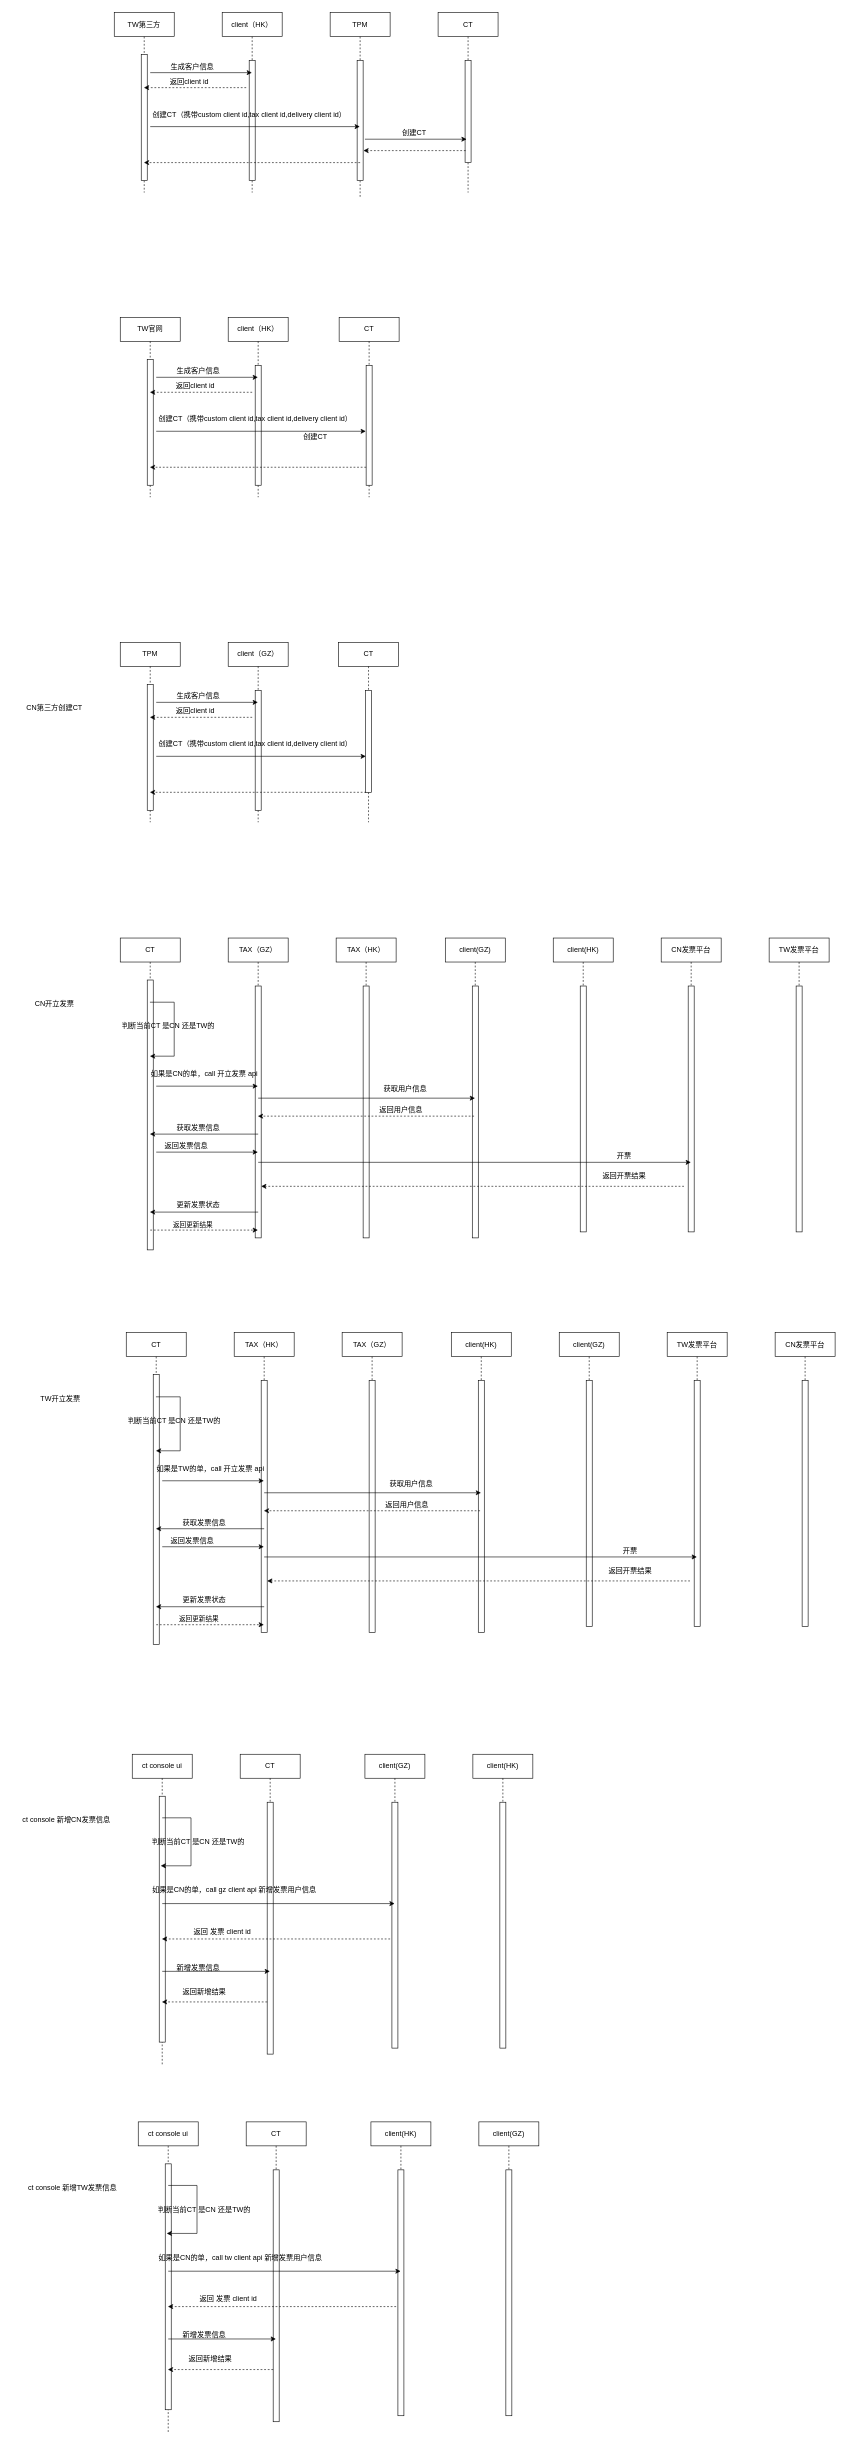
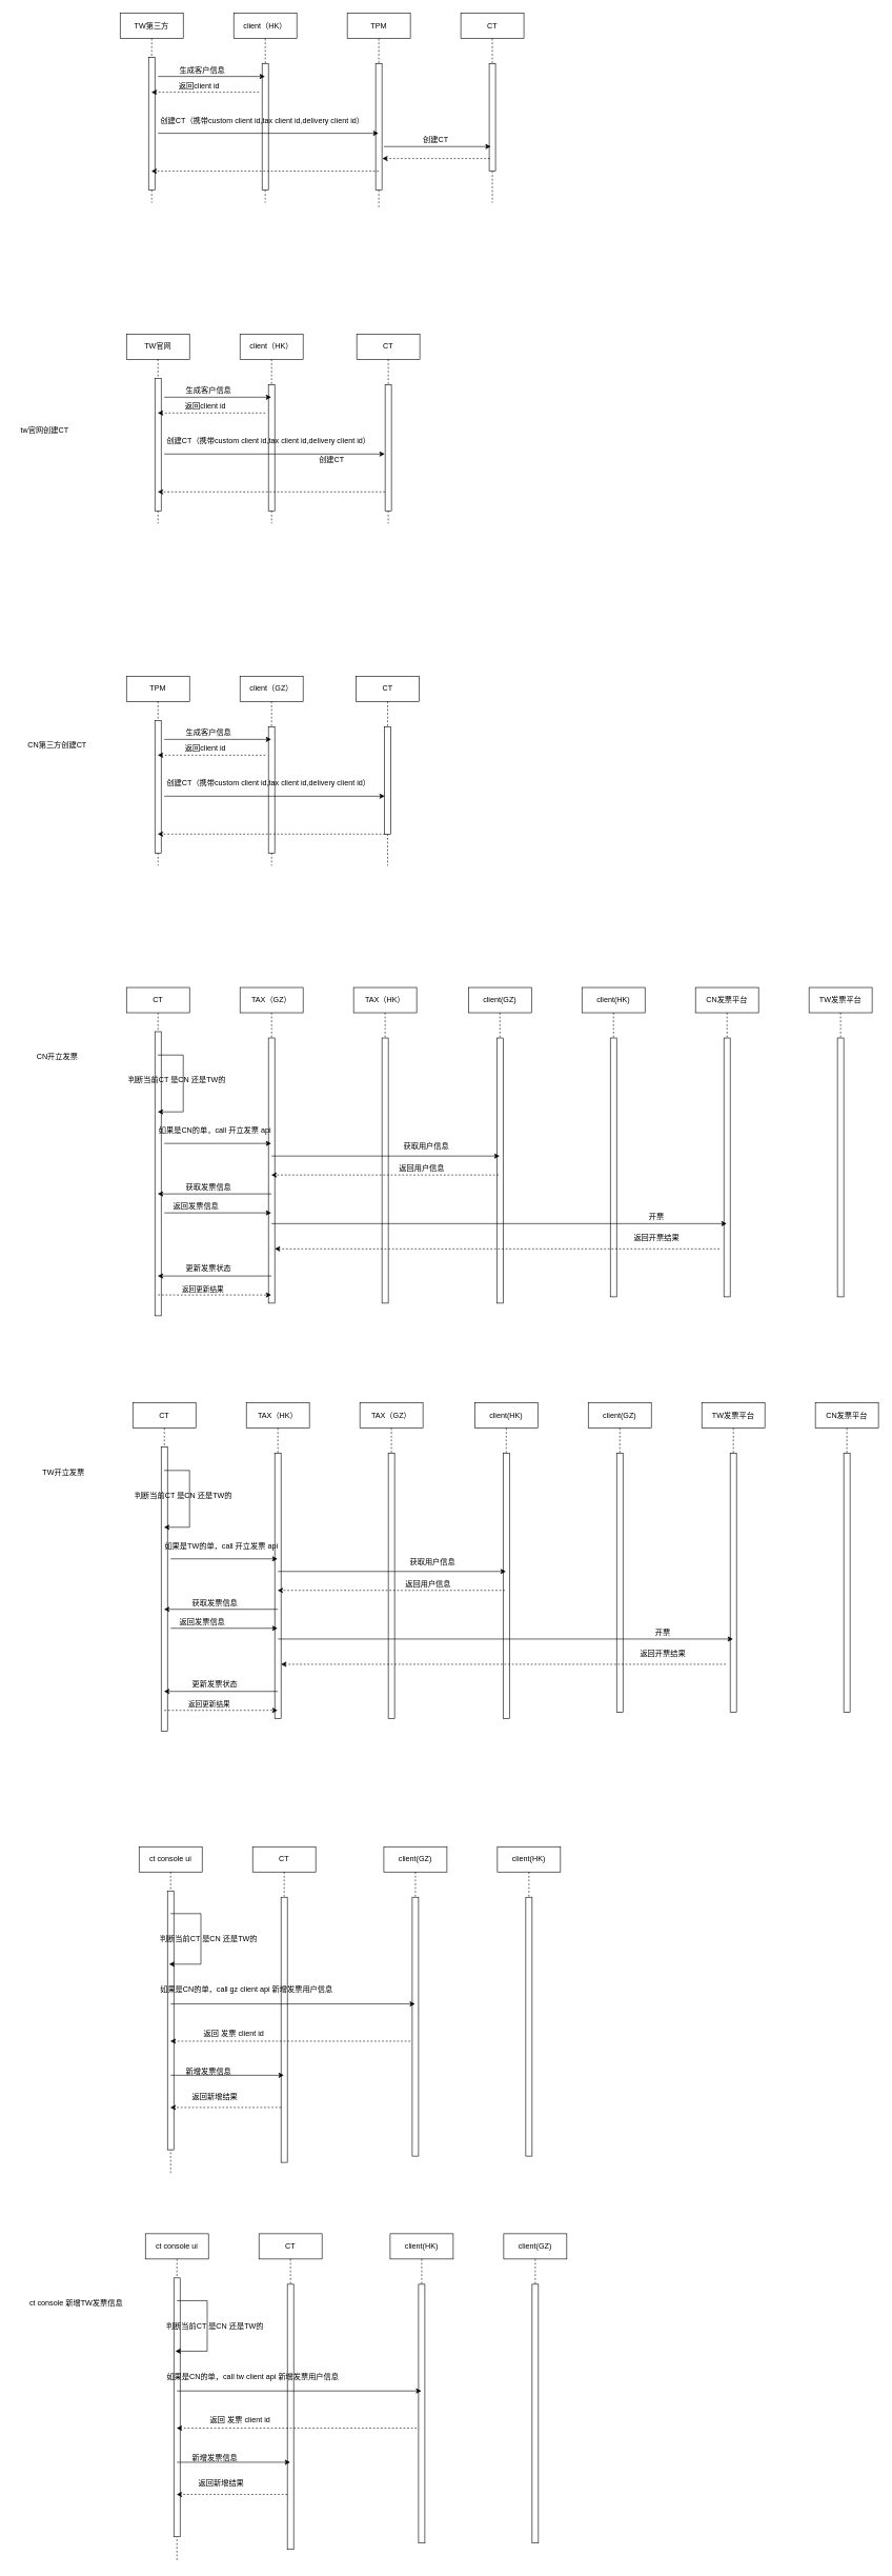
+ <mxCell id="34" value="tw官网创建CT" style="text;html=1;align=center;verticalAlign=middle;resizable=0;points=[];autosize=1;strokeColor=none;fillColor=none;" vertex="1" parent="1"><mxGeometry x="20" y="665" width="100" height="30" as="geometry" /></mxCell>
- <mxCell id="125" value="ct console 新增CN发票信息" style="text;html=1;align=center;verticalAlign=middle;resizable=0;points=[];autosize=1;strokeColor=none;fillColor=none;" vertex="1" parent="1"><mxGeometry x="25" y="3019" width="170" height="30" as="geometry" /></mxCell>
